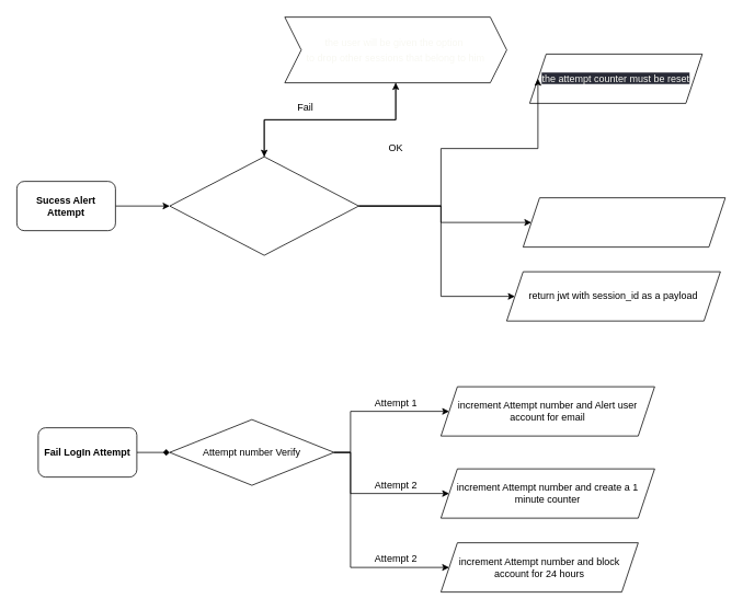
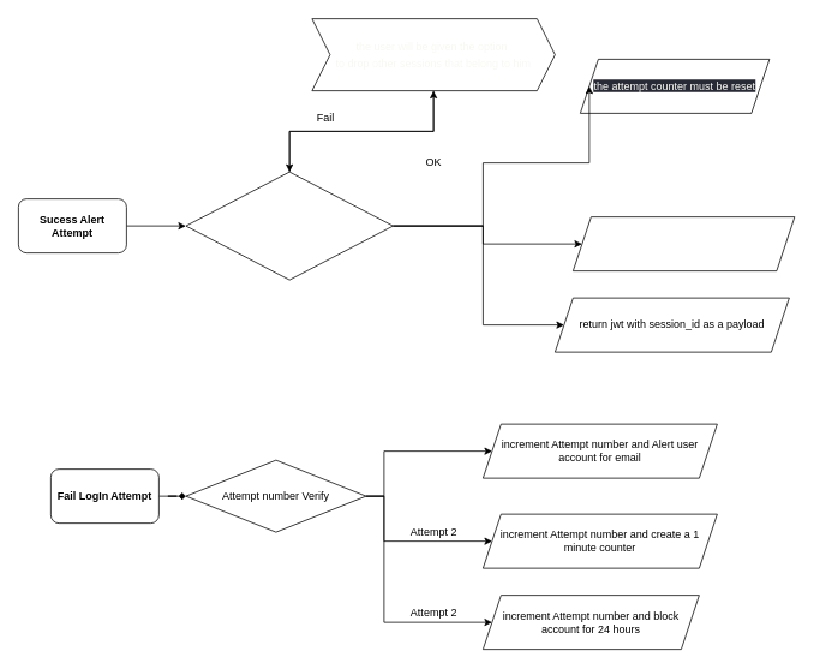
- <mxCell id="27" value="Fail" style="text;html=1;align=center;verticalAlign=middle;resizable=0;points=[];autosize=1;" vertex="1" parent="1"><mxGeometry x="356" y="120" width="30" height="20" as="geometry" /></mxCell>
+ <mxCell id="27" value="Fail" style="text;html=1;align=center;verticalAlign=middle;resizable=0;points=[];autosize=1;" vertex="1" parent="1"><mxGeometry x="346" y="120" width="30" height="20" as="geometry" /></mxCell>
- <mxCell id="7" value="Attempt 1" style="text;html=1;align=center;verticalAlign=middle;resizable=0;points=[];autosize=1;" parent="1" vertex="1"><mxGeometry x="446" y="480" width="70" height="20" as="geometry" /></mxCell>
- <mxCell id="3" value="Fail LogIn Attempt" style="rounded=1;whiteSpace=wrap;html=1;fontStyle=1" parent="1" vertex="1"><mxGeometry x="46" y="520" width="120" height="60" as="geometry" /></mxCell>
+ <mxCell id="3" value="Fail LogIn Attempt" style="rounded=1;whiteSpace=wrap;html=1;fontStyle=1" parent="1" vertex="1"><mxGeometry x="56" y="520" width="120" height="60" as="geometry" /></mxCell>
